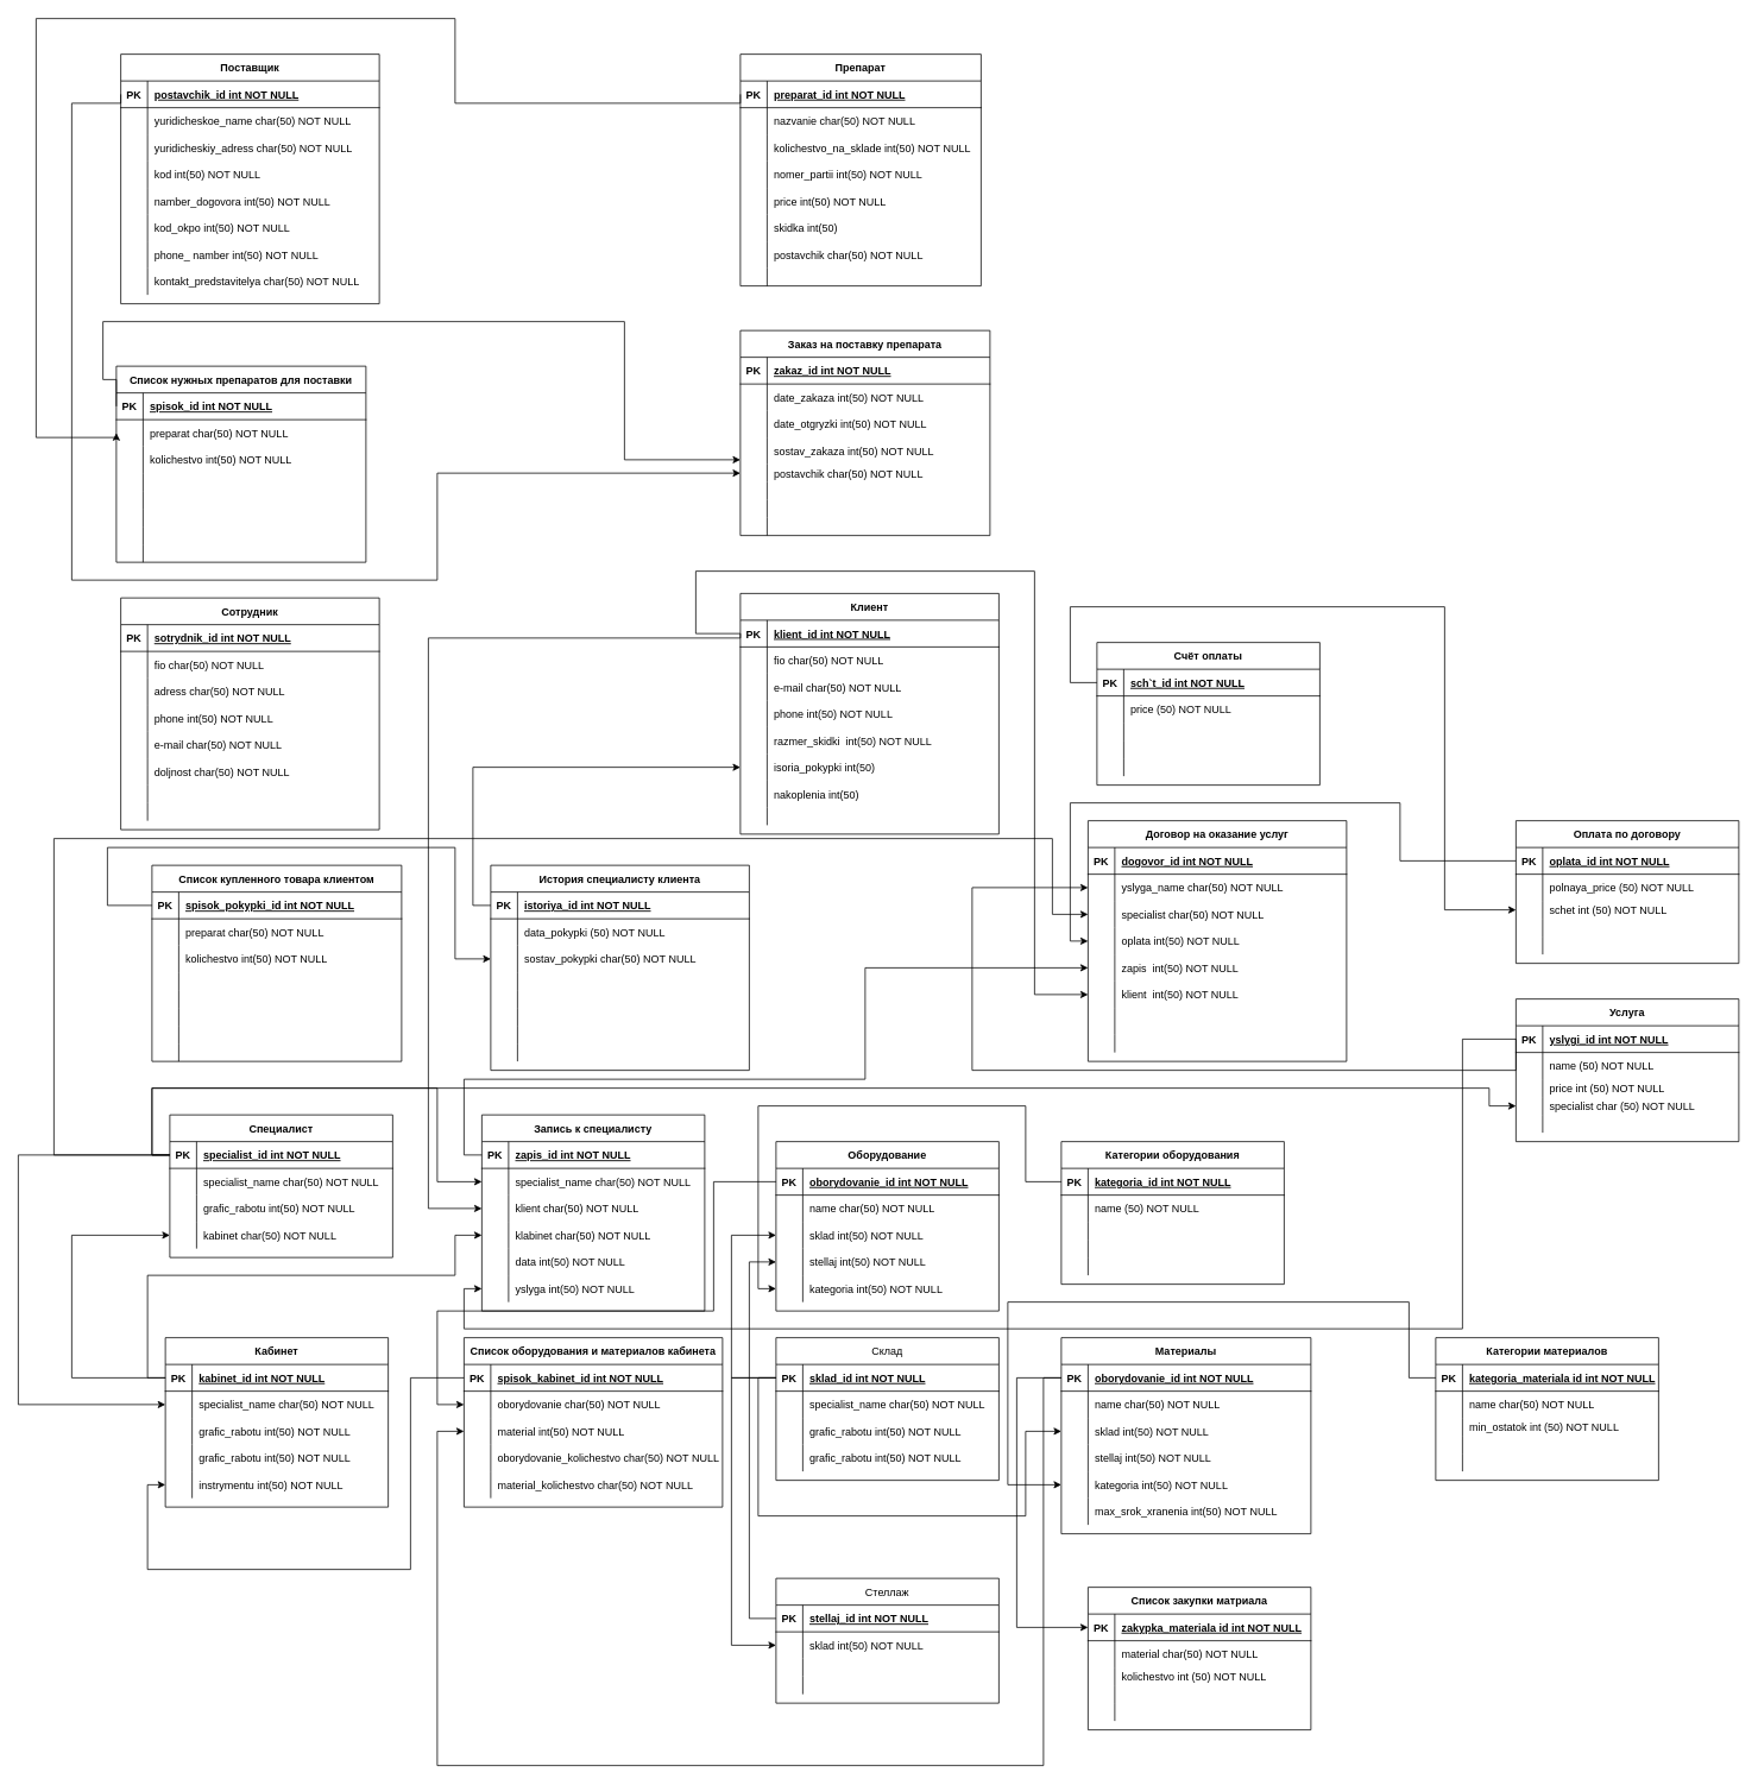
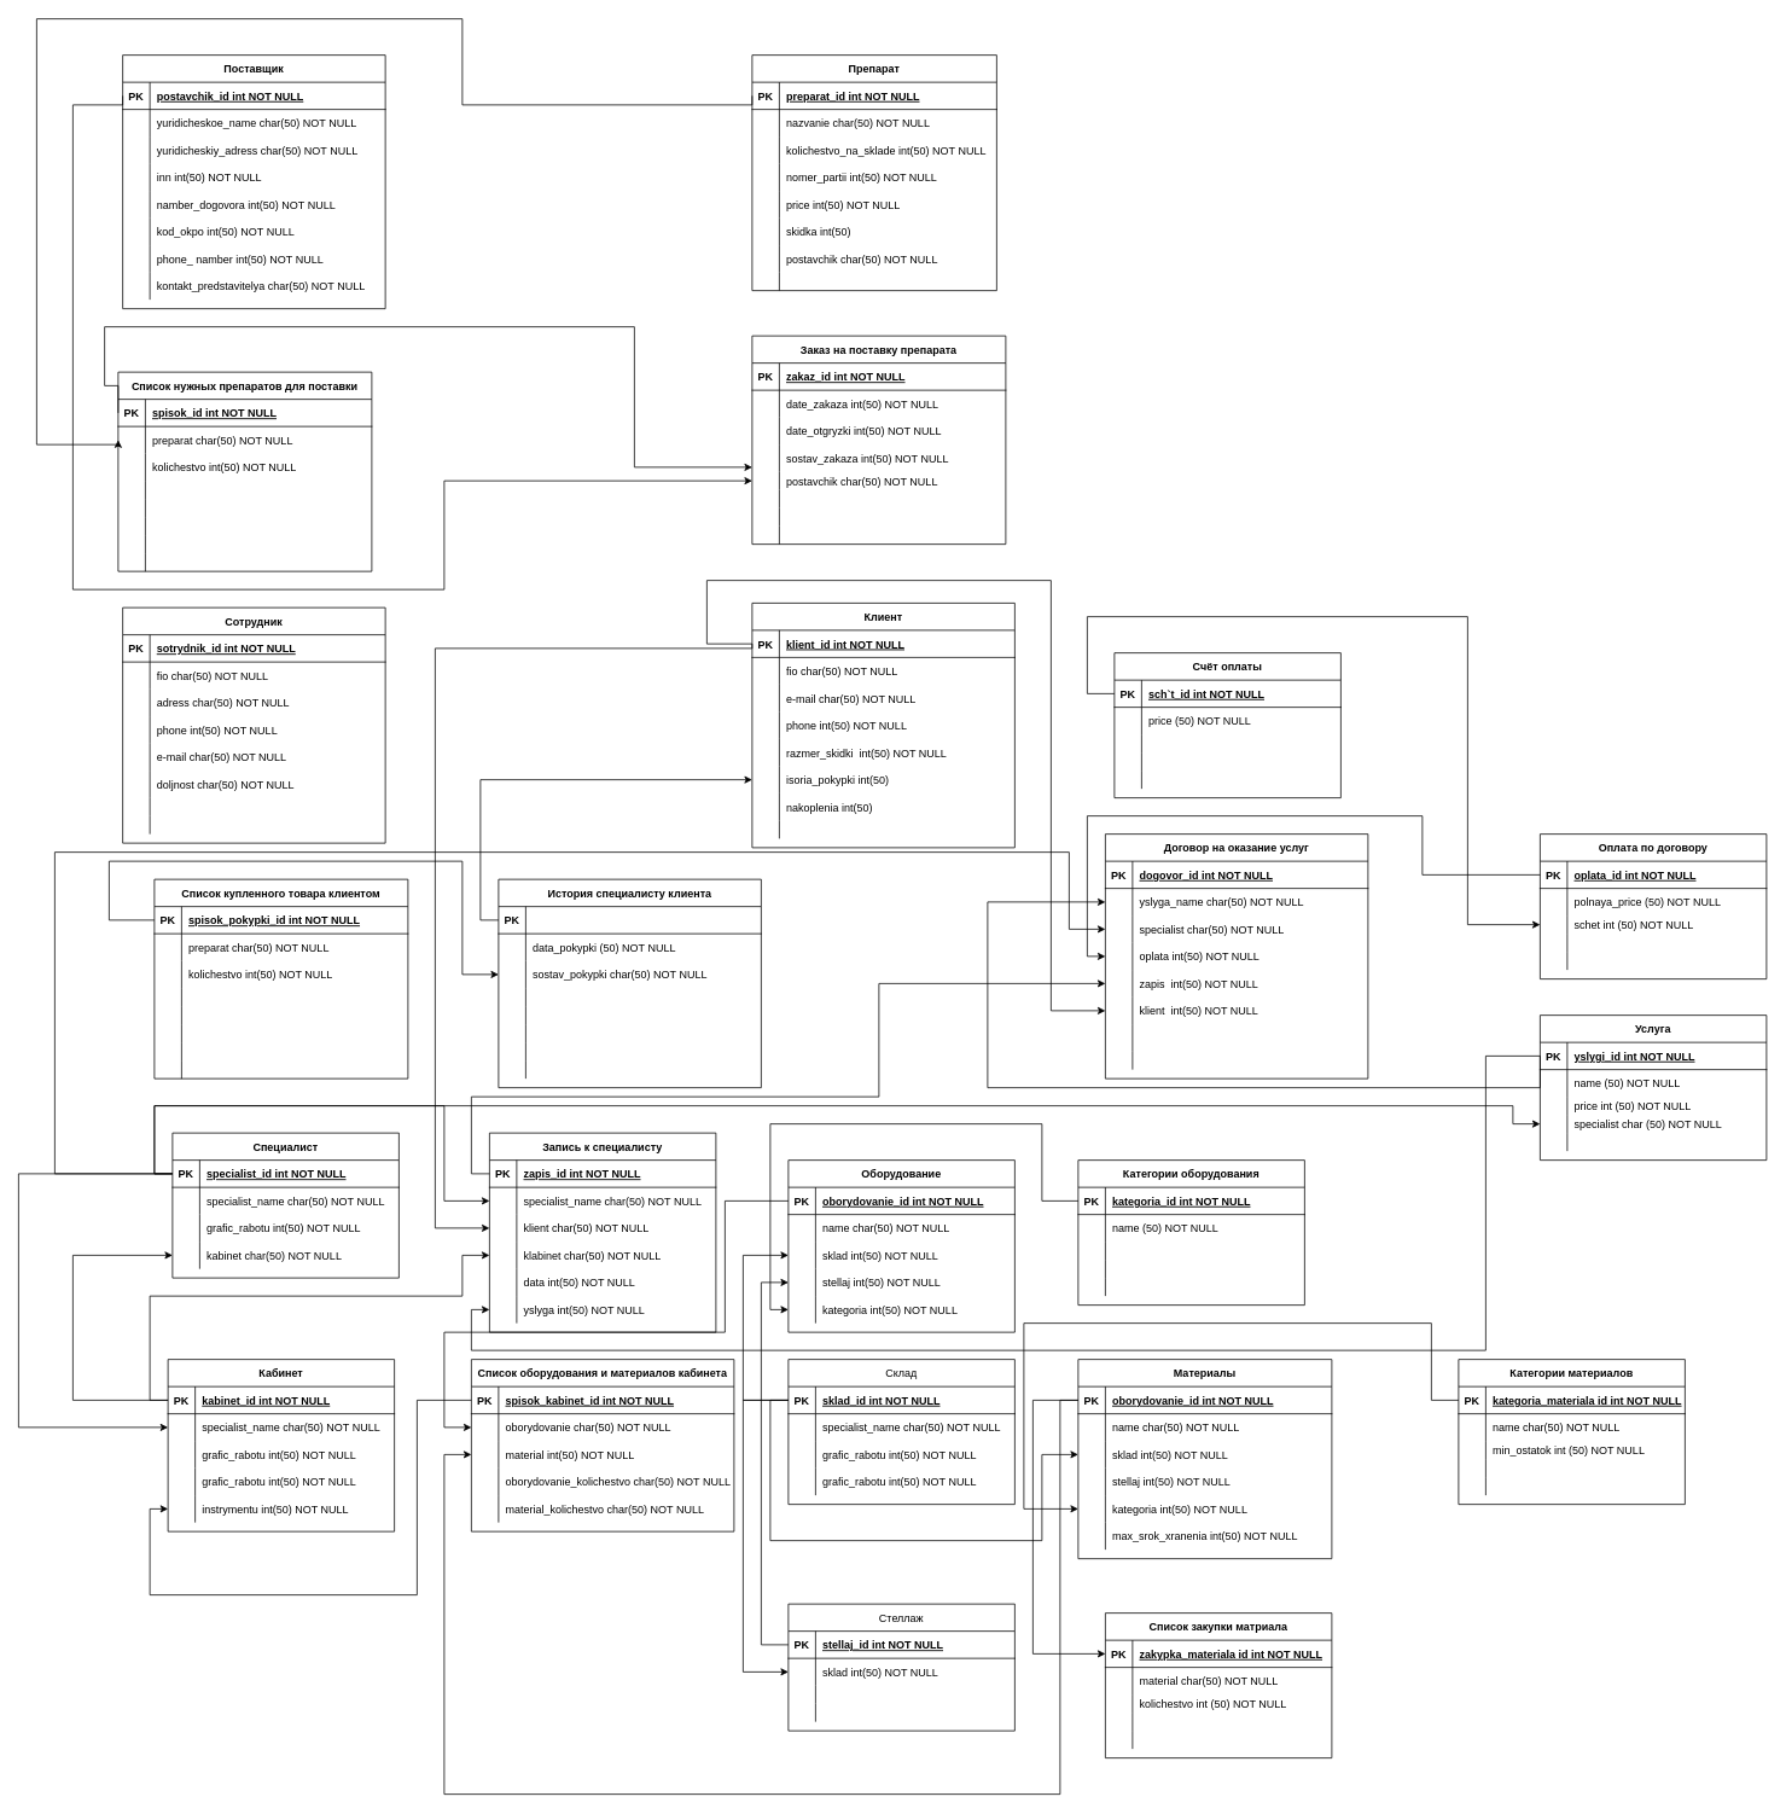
- <mxCell id="14" value="kod int(50) NOT NULL" style="shape=partialRectangle;overflow=hidden;connectable=0;fillColor=none;top=0;left=0;bottom=0;right=0;align=left;spacingLeft=6;" vertex="1" parent="12"><mxGeometry x="30" width="260" height="30" as="geometry"><mxRectangle width="260" height="30" as="alternateBounds" /></mxGeometry></mxCell>
+ <mxCell id="14" value="inn int(50) NOT NULL" style="shape=partialRectangle;overflow=hidden;connectable=0;fillColor=none;top=0;left=0;bottom=0;right=0;align=left;spacingLeft=6;" vertex="1" parent="12"><mxGeometry x="30" width="260" height="30" as="geometry"><mxRectangle width="260" height="30" as="alternateBounds" /></mxGeometry></mxCell>
- <mxCell id="158" value="istoriya_id int NOT NULL " style="shape=partialRectangle;overflow=hidden;connectable=0;fillColor=none;top=0;left=0;bottom=0;right=0;align=left;spacingLeft=6;fontStyle=5;" vertex="1" parent="156"><mxGeometry x="30" width="260" height="30" as="geometry"><mxRectangle width="260" height="30" as="alternateBounds" /></mxGeometry></mxCell>
